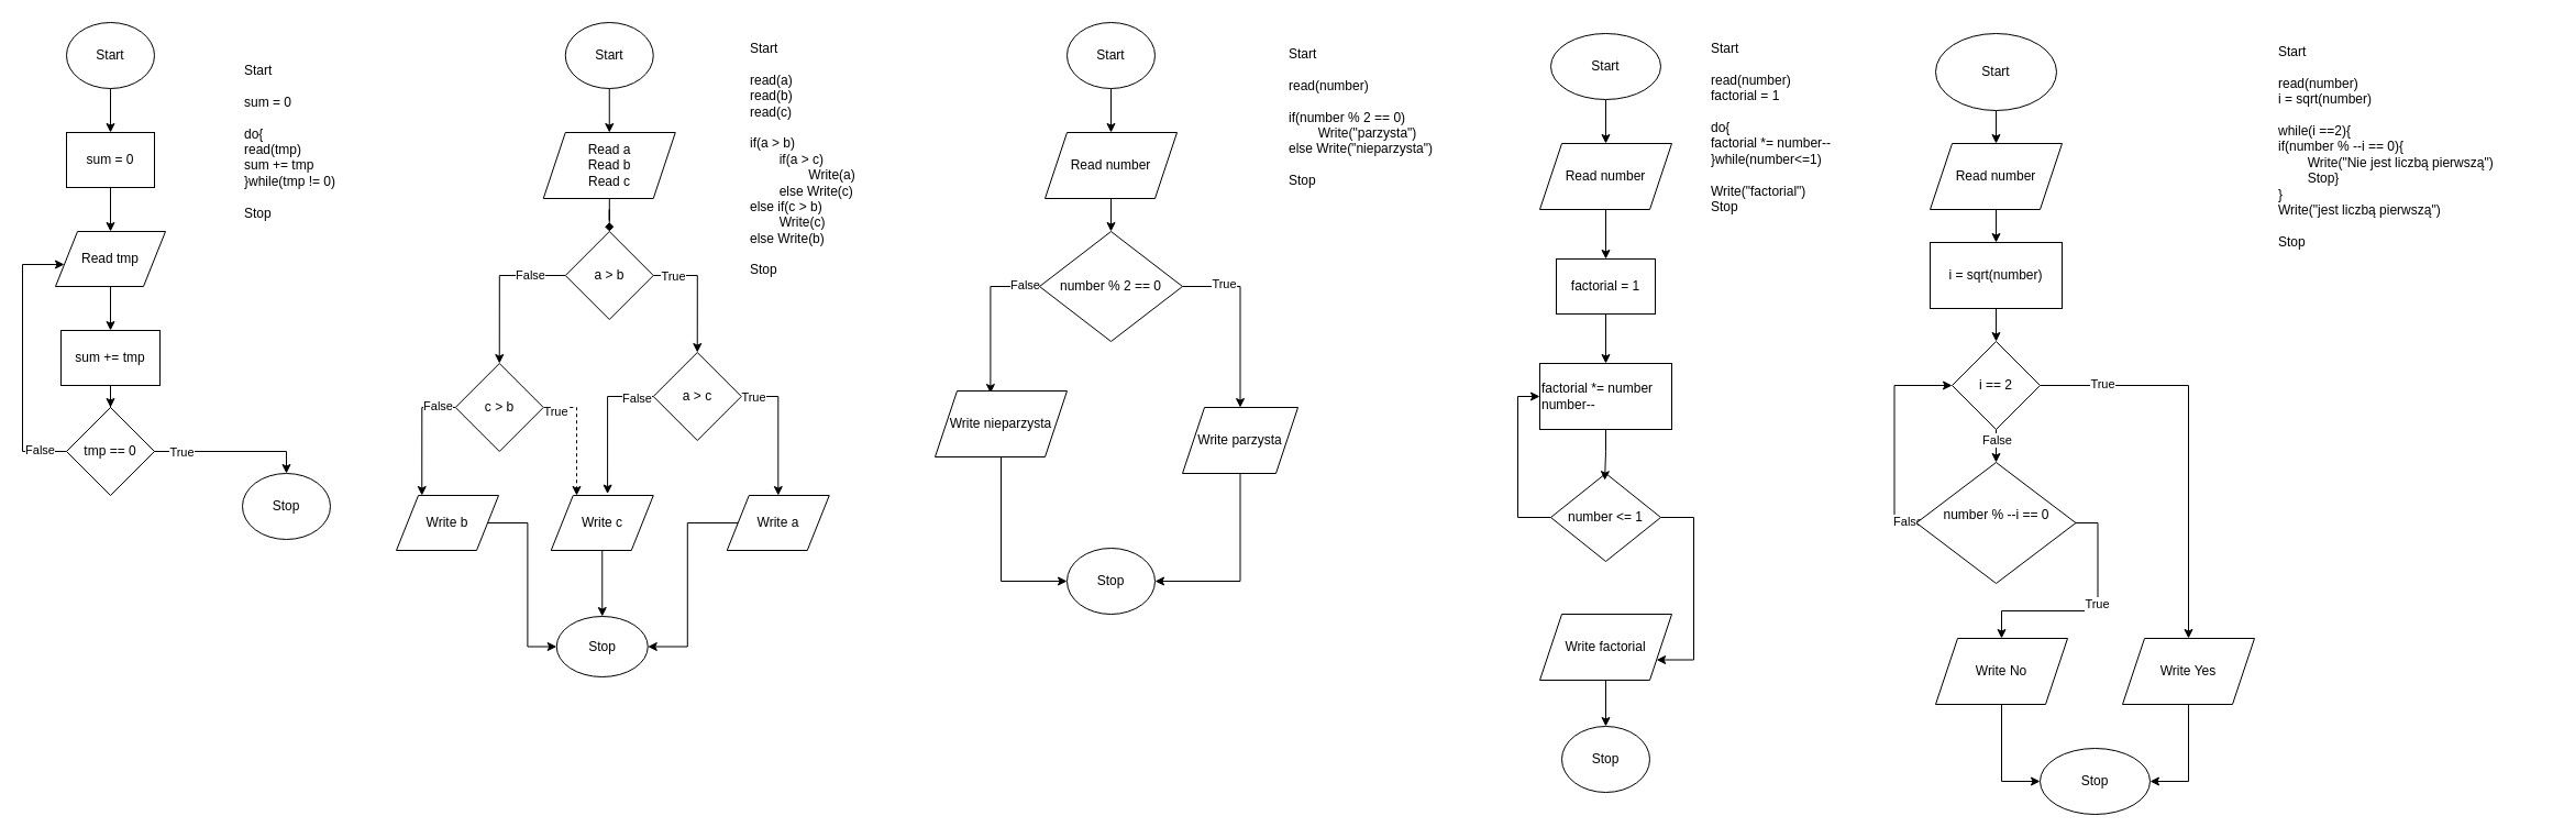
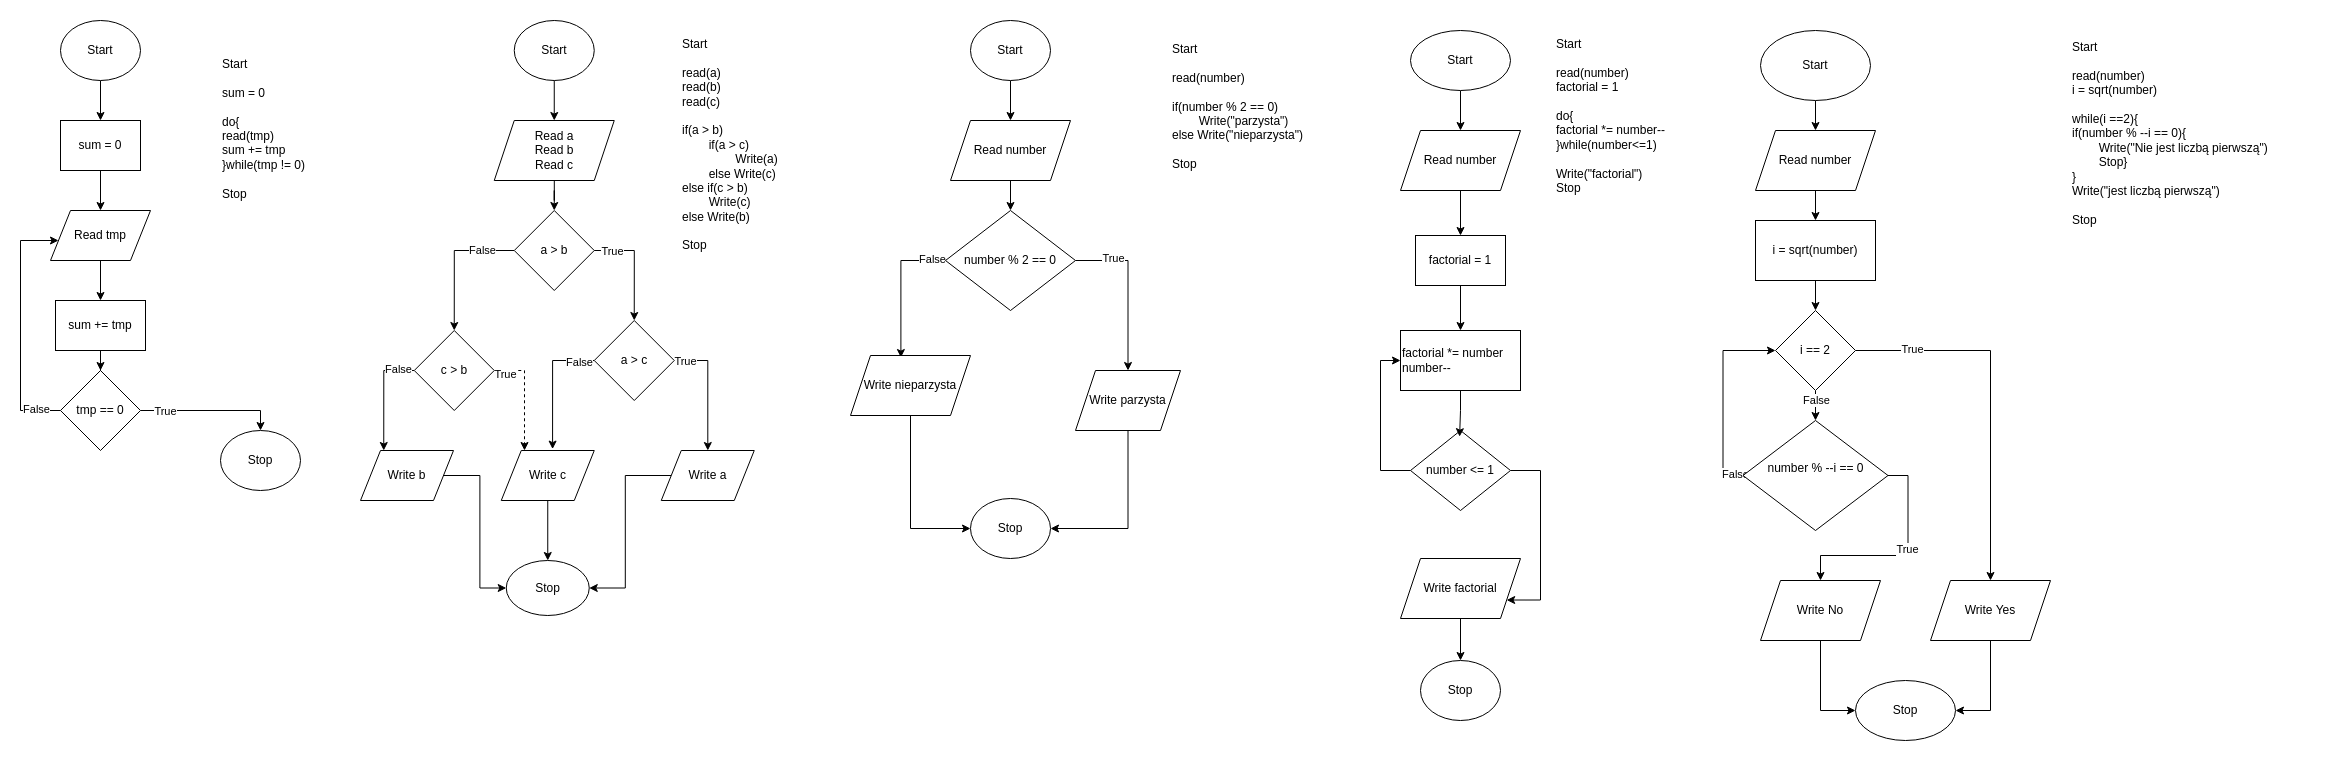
- <mxCell id="19" style="edgeStyle=orthogonalEdgeStyle;rounded=0;orthogonalLoop=1;jettySize=auto;html=1;entryX=0.5;entryY=0;entryDx=0;entryDy=0;endArrow=diamond;" edge="1" parent="1" source="20" target="25"><mxGeometry relative="1" as="geometry" /></mxCell>
+ <mxCell id="19" style="edgeStyle=orthogonalEdgeStyle;rounded=0;orthogonalLoop=1;jettySize=auto;html=1;entryX=0.5;entryY=0;entryDx=0;entryDy=0;" edge="1" parent="1" source="20" target="25"><mxGeometry relative="1" as="geometry" /></mxCell>
